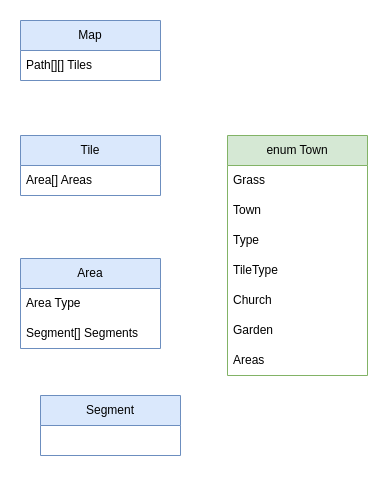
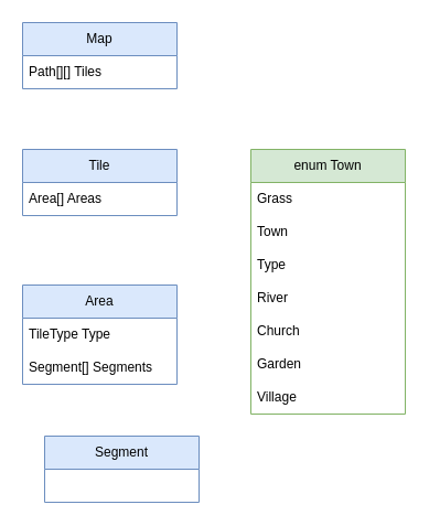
- <mxCell id="8" value="TileType" style="text;strokeColor=none;fillColor=none;align=left;verticalAlign=middle;spacingLeft=4;spacingRight=4;overflow=hidden;points=[[0,0.5],[1,0.5]];portConstraint=eastwest;rotatable=0;whiteSpace=wrap;html=1;" vertex="1" parent="4"><mxGeometry y="120" width="140" height="30" as="geometry" /></mxCell>
+ <mxCell id="8" value="River" style="text;strokeColor=none;fillColor=none;align=left;verticalAlign=middle;spacingLeft=4;spacingRight=4;overflow=hidden;points=[[0,0.5],[1,0.5]];portConstraint=eastwest;rotatable=0;whiteSpace=wrap;html=1;" vertex="1" parent="4"><mxGeometry y="120" width="140" height="30" as="geometry" /></mxCell>
- <mxCell id="13" value="Area Type" style="text;strokeColor=none;fillColor=none;align=left;verticalAlign=middle;spacingLeft=4;spacingRight=4;overflow=hidden;points=[[0,0.5],[1,0.5]];portConstraint=eastwest;rotatable=0;whiteSpace=wrap;html=1;" vertex="1" parent="12"><mxGeometry y="30" width="140" height="30" as="geometry" /></mxCell>
+ <mxCell id="13" value="TileType Type" style="text;strokeColor=none;fillColor=none;align=left;verticalAlign=middle;spacingLeft=4;spacingRight=4;overflow=hidden;points=[[0,0.5],[1,0.5]];portConstraint=eastwest;rotatable=0;whiteSpace=wrap;html=1;" vertex="1" parent="12"><mxGeometry y="30" width="140" height="30" as="geometry" /></mxCell>
- <mxCell id="11" value="Areas" style="text;strokeColor=none;fillColor=none;align=left;verticalAlign=middle;spacingLeft=4;spacingRight=4;overflow=hidden;points=[[0,0.5],[1,0.5]];portConstraint=eastwest;rotatable=0;whiteSpace=wrap;html=1;" vertex="1" parent="4"><mxGeometry y="210" width="140" height="30" as="geometry" /></mxCell>
+ <mxCell id="11" value="Village" style="text;strokeColor=none;fillColor=none;align=left;verticalAlign=middle;spacingLeft=4;spacingRight=4;overflow=hidden;points=[[0,0.5],[1,0.5]];portConstraint=eastwest;rotatable=0;whiteSpace=wrap;html=1;" vertex="1" parent="4"><mxGeometry y="210" width="140" height="30" as="geometry" /></mxCell>
